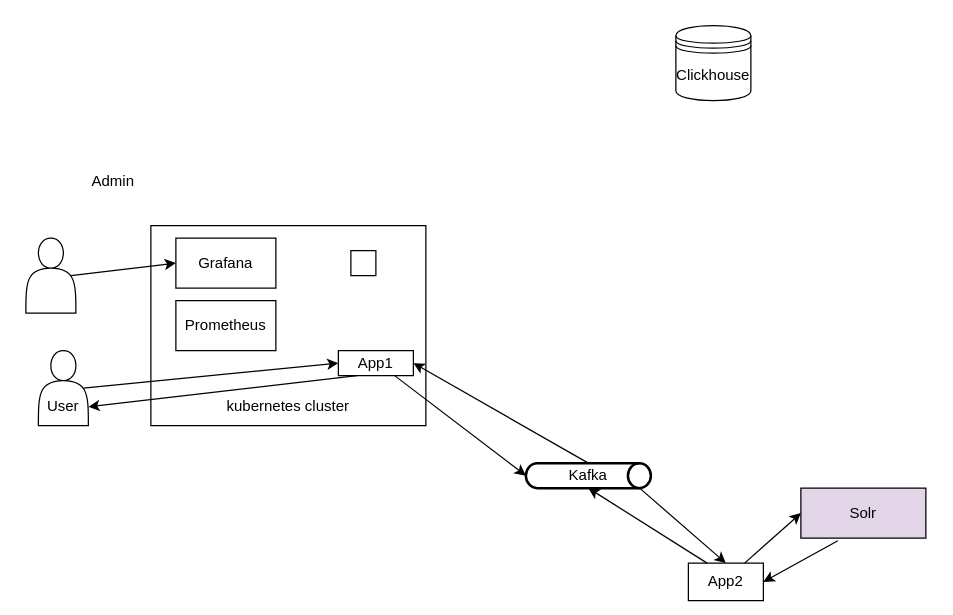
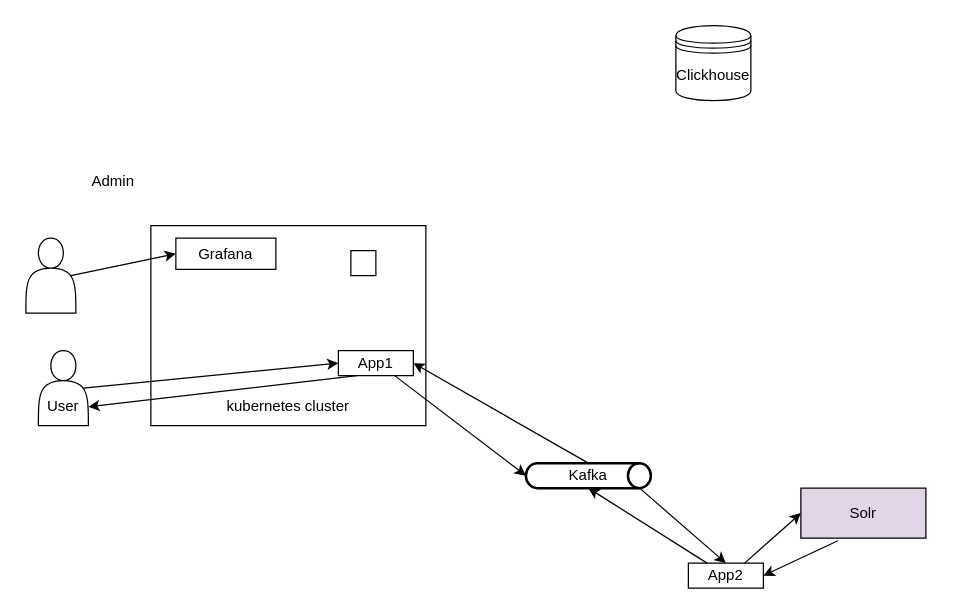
- <mxCell id="13" value="Grafana" style="rounded=0;whiteSpace=wrap;html=1;" parent="1" vertex="1"><mxGeometry x="140" y="190" width="80" height="40" as="geometry" /></mxCell>
+ <mxCell id="13" value="Grafana" style="rounded=0;whiteSpace=wrap;html=1;" parent="1" vertex="1"><mxGeometry x="140" y="190" width="80" height="25" as="geometry" /></mxCell>
- <mxCell id="20" value="Prometheus" style="rounded=0;whiteSpace=wrap;html=1;" vertex="1" parent="1"><mxGeometry x="140" y="240" width="80" height="40" as="geometry" /></mxCell>
- <mxCell id="10" value="App2" style="rounded=0;whiteSpace=wrap;html=1;" parent="1" vertex="1"><mxGeometry x="550" y="450" width="60" height="30" as="geometry" /></mxCell>
+ <mxCell id="10" value="App2" style="rounded=0;whiteSpace=wrap;html=1;" parent="1" vertex="1"><mxGeometry x="550" y="450" width="60" height="20" as="geometry" /></mxCell>
